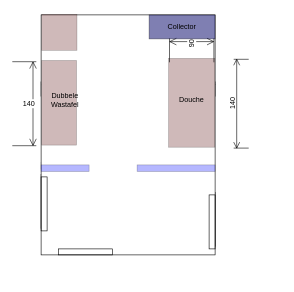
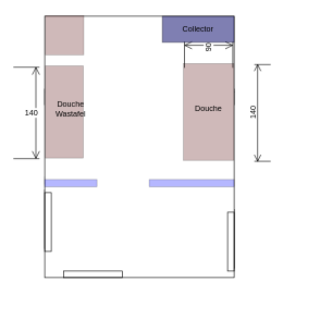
- <mxCell id="17" value="&lt;div&gt;Dubbele&lt;br&gt;&lt;/div&gt;&lt;div&gt;Wastafel&lt;/div&gt;" style="text;html=1;strokeColor=none;fillColor=none;align=center;verticalAlign=middle;whiteSpace=wrap;rounded=0;opacity=30;" parent="3" vertex="1"><mxGeometry x="19.5" y="135.5" width="40" height="20" as="geometry" /></mxCell>
+ <mxCell id="17" value="&lt;div&gt;Douche&lt;br&gt;&lt;/div&gt;&lt;div&gt;Wastafel&lt;/div&gt;" style="text;html=1;strokeColor=none;fillColor=none;align=center;verticalAlign=middle;whiteSpace=wrap;rounded=0;opacity=30;" parent="3" vertex="1"><mxGeometry x="19.5" y="135.5" width="40" height="20" as="geometry" /></mxCell>
